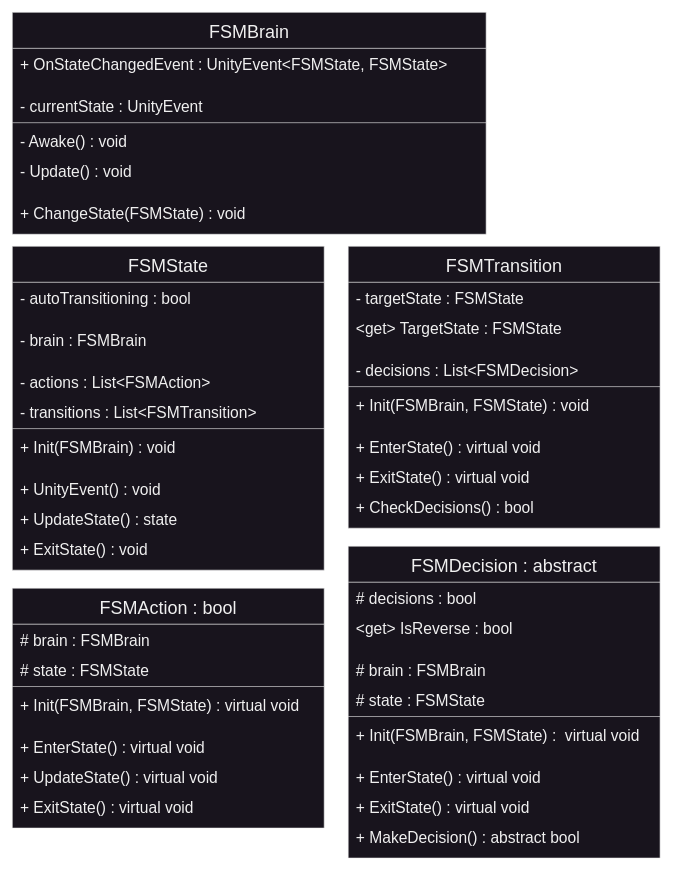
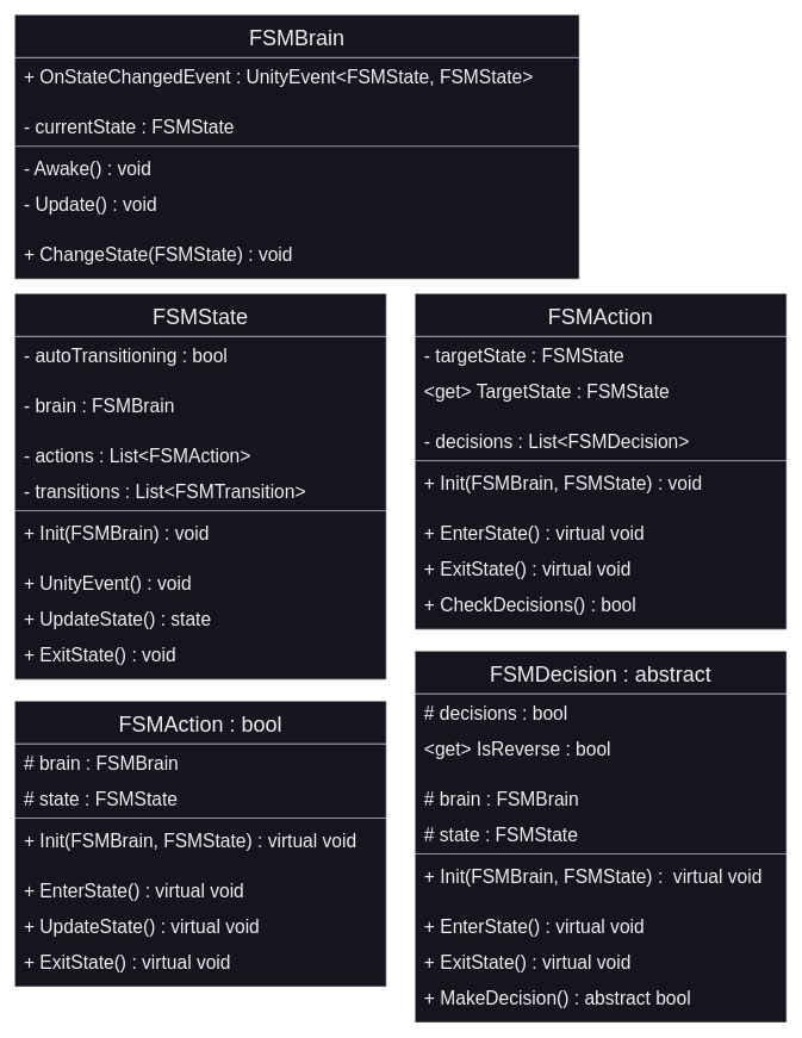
- <mxCell id="18" value=" - currentState : UnityEvent" style="text;align=left;verticalAlign=middle;spacingLeft=4;spacingRight=4;overflow=hidden;rotatable=0;points=[[0,0.5],[1,0.5]];portConstraint=eastwest;rounded=0;shadow=0;html=0;fontColor=#F0F0F0;fontSize=26;" vertex="1" parent="15"><mxGeometry y="130" width="790" height="50" as="geometry" /></mxCell>
+ <mxCell id="18" value=" - currentState : FSMState" style="text;align=left;verticalAlign=middle;spacingLeft=4;spacingRight=4;overflow=hidden;rotatable=0;points=[[0,0.5],[1,0.5]];portConstraint=eastwest;rounded=0;shadow=0;html=0;fontColor=#F0F0F0;fontSize=26;" vertex="1" parent="15"><mxGeometry y="130" width="790" height="50" as="geometry" /></mxCell>
- <mxCell id="33" value="FSMTransition" style="swimlane;fontStyle=0;align=center;verticalAlign=middle;childLayout=stackLayout;horizontal=1;startSize=60;horizontalStack=0;resizeParent=1;resizeLast=0;collapsible=1;marginBottom=0;rounded=0;shadow=0;strokeWidth=1;spacingTop=0;spacingBottom=0;spacingRight=0;fillColor=#18141D;swimlaneFillColor=#18141D;fillStyle=solid;fontColor=#F0F0F0;strokeColor=#F0F0F0;fontSize=30;" vertex="1" parent="1"><mxGeometry x="580" y="410" width="520" height="470" as="geometry"><mxRectangle x="-791.5" y="-581" width="160" height="26" as="alternateBounds" /></mxGeometry></mxCell>
+ <mxCell id="33" value="FSMAction" style="swimlane;fontStyle=0;align=center;verticalAlign=middle;childLayout=stackLayout;horizontal=1;startSize=60;horizontalStack=0;resizeParent=1;resizeLast=0;collapsible=1;marginBottom=0;rounded=0;shadow=0;strokeWidth=1;spacingTop=0;spacingBottom=0;spacingRight=0;fillColor=#18141D;swimlaneFillColor=#18141D;fillStyle=solid;fontColor=#F0F0F0;strokeColor=#F0F0F0;fontSize=30;" vertex="1" parent="1"><mxGeometry x="580" y="410" width="520" height="470" as="geometry"><mxRectangle x="-791.5" y="-581" width="160" height="26" as="alternateBounds" /></mxGeometry></mxCell>
